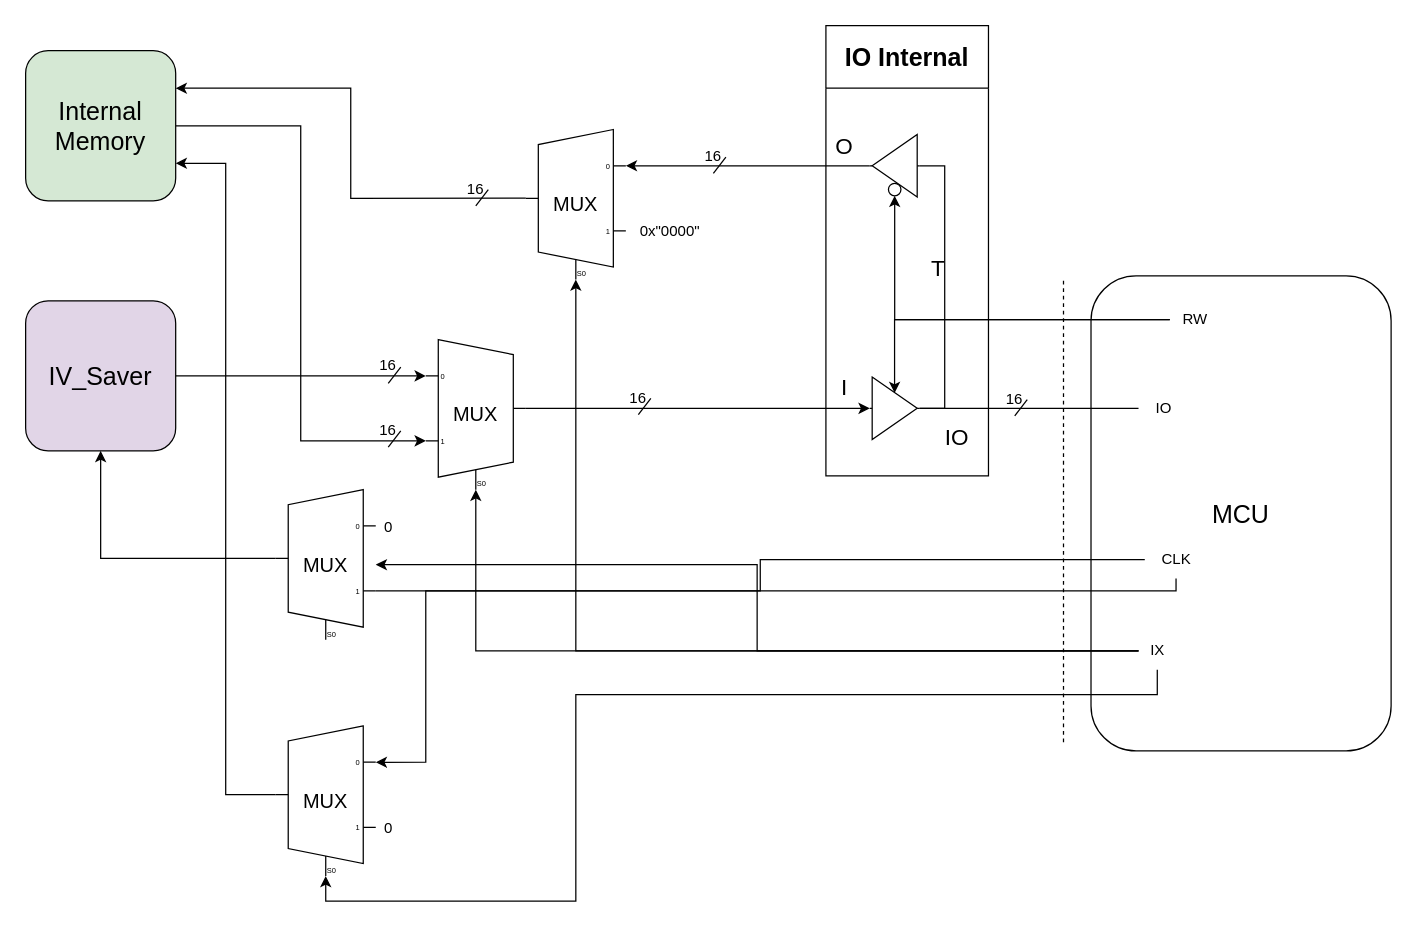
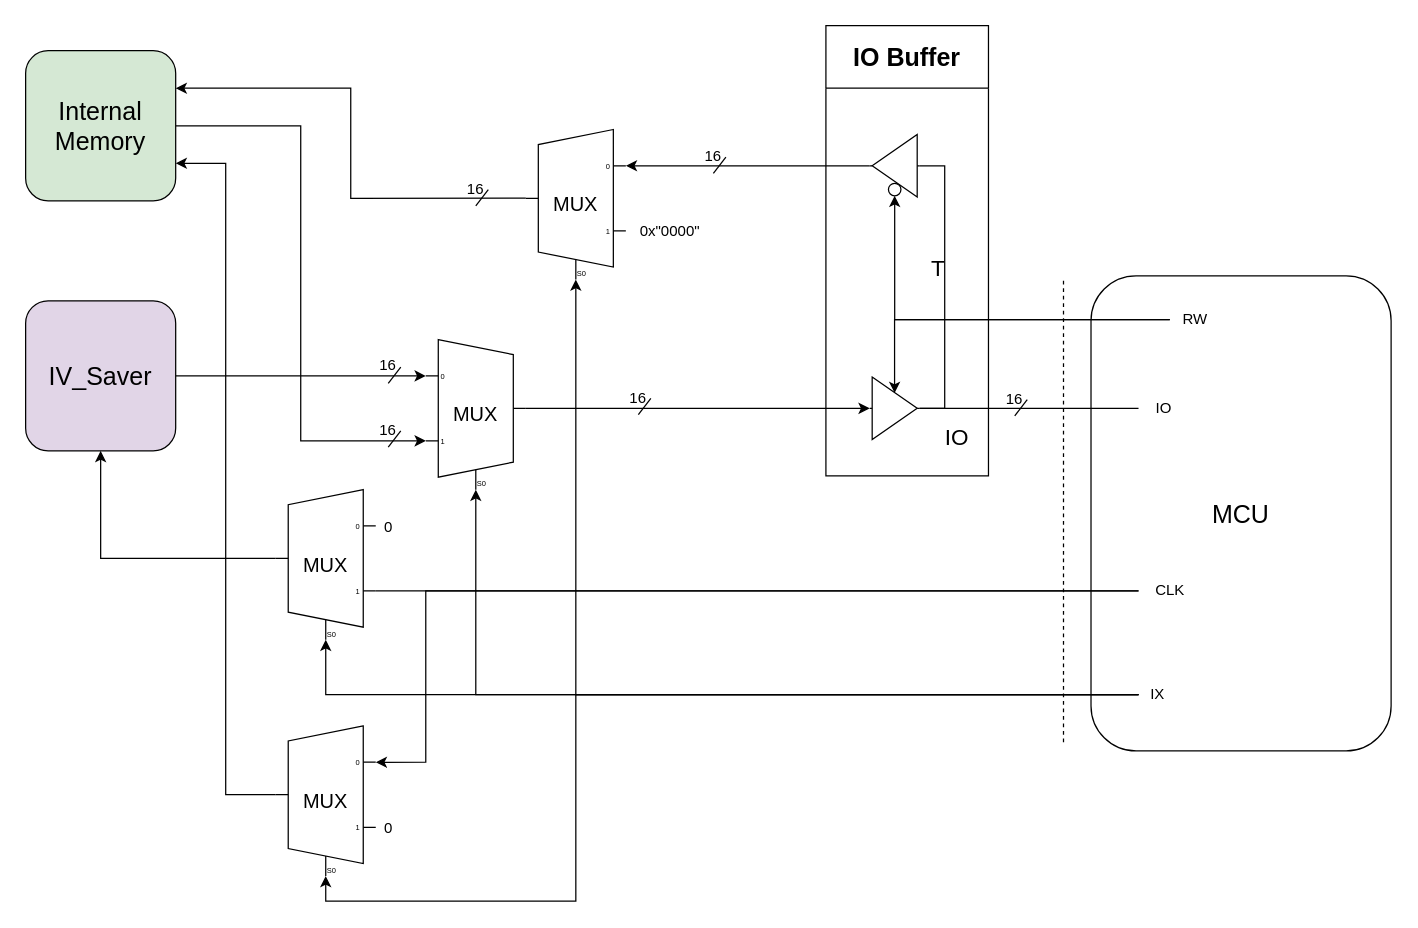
- <mxCell id="6" value="&lt;font style=&quot;font-size: 20px;&quot;&gt;IO Internal&lt;/font&gt;" style="swimlane;whiteSpace=wrap;html=1;startSize=50;" parent="1" vertex="1"><mxGeometry x="660" y="20" width="130" height="360" as="geometry" /></mxCell>
+ <mxCell id="6" value="&lt;font style=&quot;font-size: 20px;&quot;&gt;IO Buffer&lt;/font&gt;" style="swimlane;whiteSpace=wrap;html=1;startSize=50;" parent="1" vertex="1"><mxGeometry x="660" y="20" width="130" height="360" as="geometry" /></mxCell>
- <mxCell id="8" value="&lt;font style=&quot;font-size: 18px;&quot;&gt;O&lt;/font&gt;" style="text;html=1;align=center;verticalAlign=middle;whiteSpace=wrap;rounded=0;" parent="6" vertex="1"><mxGeometry y="87" width="30" height="20" as="geometry" /></mxCell>
- <mxCell id="9" value="&lt;font style=&quot;font-size: 18px;&quot;&gt;I&lt;/font&gt;" style="text;html=1;align=center;verticalAlign=middle;whiteSpace=wrap;rounded=0;" parent="6" vertex="1"><mxGeometry y="280" width="30" height="20" as="geometry" /></mxCell>
- <mxCell id="23" value="CLK" style="text;html=1;align=center;verticalAlign=middle;resizable=0;points=[];autosize=1;strokeColor=none;fillColor=none;" parent="1" vertex="1"><mxGeometry x="915" y="432" width="50" height="30" as="geometry" /></mxCell>
+ <mxCell id="23" value="CLK" style="text;html=1;align=center;verticalAlign=middle;resizable=0;points=[];autosize=1;strokeColor=none;fillColor=none;" parent="1" vertex="1"><mxGeometry x="910" y="457" width="50" height="30" as="geometry" /></mxCell>
- <mxCell id="26" value="IX" style="text;html=1;align=center;verticalAlign=middle;resizable=0;points=[];autosize=1;strokeColor=none;fillColor=none;" parent="1" vertex="1"><mxGeometry x="910" y="505" width="30" height="30" as="geometry" /></mxCell>
+ <mxCell id="26" value="IX" style="text;html=1;align=center;verticalAlign=middle;resizable=0;points=[];autosize=1;strokeColor=none;fillColor=none;" parent="1" vertex="1"><mxGeometry x="910" y="540" width="30" height="30" as="geometry" /></mxCell>
